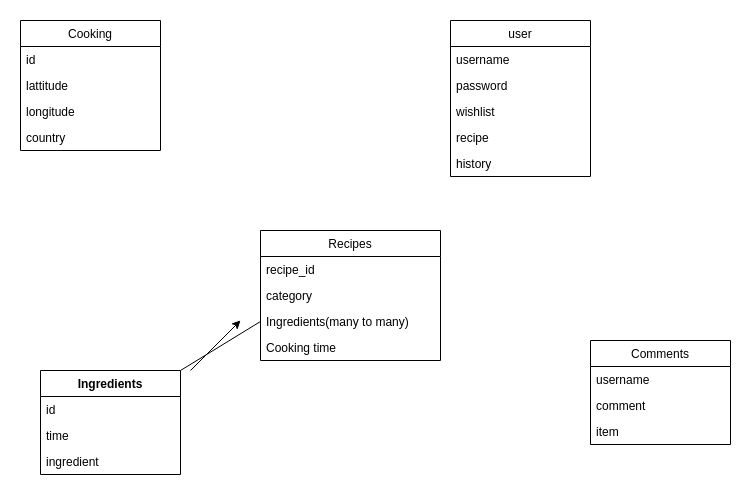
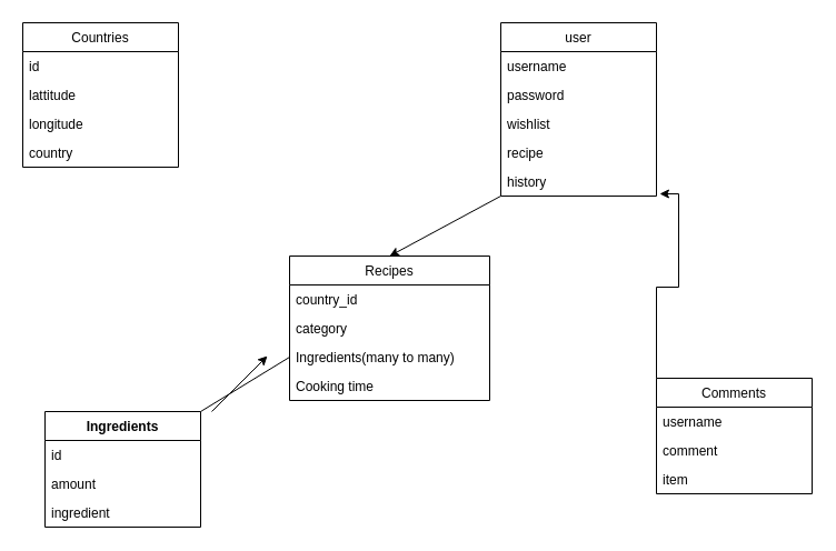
- <mxCell id="2" value="Cooking" style="swimlane;fontStyle=0;childLayout=stackLayout;horizontal=1;startSize=26;fillColor=none;horizontalStack=0;resizeParent=1;resizeParentMax=0;resizeLast=0;collapsible=1;marginBottom=0;" parent="1" vertex="1"><mxGeometry x="20" y="20" width="140" height="130" as="geometry" /></mxCell>
+ <mxCell id="2" value="Countries" style="swimlane;fontStyle=0;childLayout=stackLayout;horizontal=1;startSize=26;fillColor=none;horizontalStack=0;resizeParent=1;resizeParentMax=0;resizeLast=0;collapsible=1;marginBottom=0;" parent="1" vertex="1"><mxGeometry x="20" y="20" width="140" height="130" as="geometry" /></mxCell>
+ <mxCell id="18" value="" style="endArrow=classic;html=1;entryX=0.5;entryY=0;entryDx=0;entryDy=0;exitX=0;exitY=1;exitDx=0;exitDy=0;" parent="1" source="12" target="7" edge="1"><mxGeometry width="50" height="50" relative="1" as="geometry"><mxPoint x="560" y="160" as="sourcePoint" /><mxPoint x="430" y="320" as="targetPoint" /></mxGeometry></mxCell>
+ <mxCell id="24" style="edgeStyle=orthogonalEdgeStyle;rounded=0;orthogonalLoop=1;jettySize=auto;html=1;exitX=0;exitY=0;exitDx=0;exitDy=0;entryX=1.021;entryY=0.923;entryDx=0;entryDy=0;entryPerimeter=0;" edge="1" parent="1" source="25" target="17"><mxGeometry relative="1" as="geometry" /></mxCell>
- <mxCell id="8" value="recipe_id" style="text;strokeColor=none;fillColor=none;align=left;verticalAlign=top;spacingLeft=4;spacingRight=4;overflow=hidden;rotatable=0;points=[[0,0.5],[1,0.5]];portConstraint=eastwest;" parent="7" vertex="1"><mxGeometry y="26" width="180" height="26" as="geometry" /></mxCell>
+ <mxCell id="8" value="country_id" style="text;strokeColor=none;fillColor=none;align=left;verticalAlign=top;spacingLeft=4;spacingRight=4;overflow=hidden;rotatable=0;points=[[0,0.5],[1,0.5]];portConstraint=eastwest;" parent="7" vertex="1"><mxGeometry y="26" width="180" height="26" as="geometry" /></mxCell>
- <mxCell id="21" value="time" style="text;strokeColor=none;fillColor=none;align=left;verticalAlign=top;spacingLeft=4;spacingRight=4;overflow=hidden;rotatable=0;points=[[0,0.5],[1,0.5]];portConstraint=eastwest;" parent="19" vertex="1"><mxGeometry y="52" width="140" height="26" as="geometry" /></mxCell>
+ <mxCell id="21" value="amount" style="text;strokeColor=none;fillColor=none;align=left;verticalAlign=top;spacingLeft=4;spacingRight=4;overflow=hidden;rotatable=0;points=[[0,0.5],[1,0.5]];portConstraint=eastwest;" parent="19" vertex="1"><mxGeometry y="52" width="140" height="26" as="geometry" /></mxCell>
